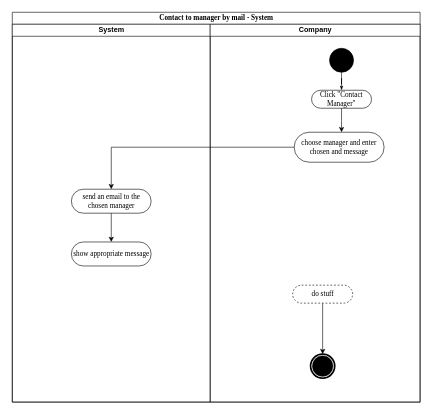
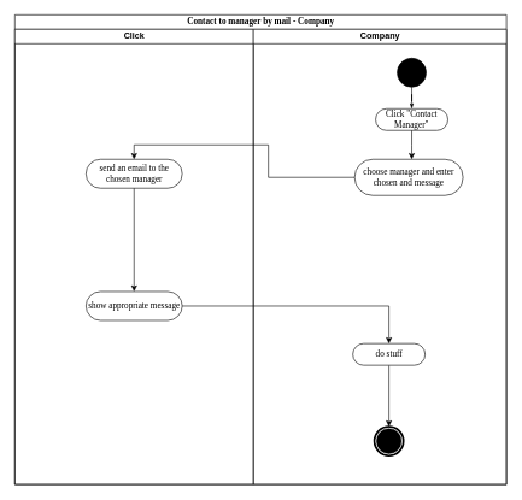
- <mxCell id="2" value="Contact to manager by mail - System" style="swimlane;html=1;childLayout=stackLayout;startSize=20;rounded=0;shadow=0;comic=0;labelBackgroundColor=none;strokeColor=#000000;strokeWidth=1;fillColor=#ffffff;fontFamily=Verdana;fontSize=12;fontColor=#000000;align=center;" parent="1" vertex="1"><mxGeometry x="20" y="20" width="680" height="650" as="geometry" /></mxCell>
+ <mxCell id="2" value="Contact to manager by mail - Company" style="swimlane;html=1;childLayout=stackLayout;startSize=20;rounded=0;shadow=0;comic=0;labelBackgroundColor=none;strokeColor=#000000;strokeWidth=1;fillColor=#ffffff;fontFamily=Verdana;fontSize=12;fontColor=#000000;align=center;" parent="1" vertex="1"><mxGeometry x="20" y="20" width="680" height="650" as="geometry" /></mxCell>
- <mxCell id="3" value="System" style="swimlane;html=1;startSize=20;" parent="2" vertex="1"><mxGeometry y="20" width="330" height="630" as="geometry" /></mxCell>
+ <mxCell id="3" value="Click" style="swimlane;html=1;startSize=20;" parent="2" vertex="1"><mxGeometry y="20" width="330" height="630" as="geometry" /></mxCell>
- <mxCell id="4" value="send an email to the chosen manager" style="rounded=1;whiteSpace=wrap;html=1;shadow=0;comic=0;labelBackgroundColor=none;strokeColor=#000000;strokeWidth=1;fillColor=#ffffff;fontFamily=Verdana;fontSize=12;fontColor=#000000;align=center;arcSize=50;" parent="3" vertex="1"><mxGeometry x="98.5" y="275" width="133" height="40" as="geometry" /></mxCell>
+ <mxCell id="4" value="send an email to the chosen manager" style="rounded=1;whiteSpace=wrap;html=1;shadow=0;comic=0;labelBackgroundColor=none;strokeColor=#000000;strokeWidth=1;fillColor=#ffffff;fontFamily=Verdana;fontSize=12;fontColor=#000000;align=center;arcSize=50;" parent="3" vertex="1"><mxGeometry x="98.5" y="180" width="133" height="40" as="geometry" /></mxCell>
+ <mxCell id="16" style="edgeStyle=orthogonalEdgeStyle;rounded=0;orthogonalLoop=1;jettySize=auto;html=1;entryX=0.5;entryY=0;entryDx=0;entryDy=0;" parent="2" source="5" target="13" edge="1"><mxGeometry relative="1" as="geometry" /></mxCell>
- <mxCell id="13" value="do stuff" style="rounded=1;whiteSpace=wrap;html=1;shadow=0;comic=0;labelBackgroundColor=none;strokeColor=#000000;strokeWidth=1;fillColor=#ffffff;fontFamily=Verdana;fontSize=12;fontColor=#000000;align=center;arcSize=50;dashed=1;" parent="7" vertex="1"><mxGeometry x="137.5" y="435" width="100" height="30" as="geometry" /></mxCell>
+ <mxCell id="13" value="do stuff" style="rounded=1;whiteSpace=wrap;html=1;shadow=0;comic=0;labelBackgroundColor=none;strokeColor=#000000;strokeWidth=1;fillColor=#ffffff;fontFamily=Verdana;fontSize=12;fontColor=#000000;align=center;arcSize=50;" parent="7" vertex="1"><mxGeometry x="137.5" y="435" width="100" height="30" as="geometry" /></mxCell>
